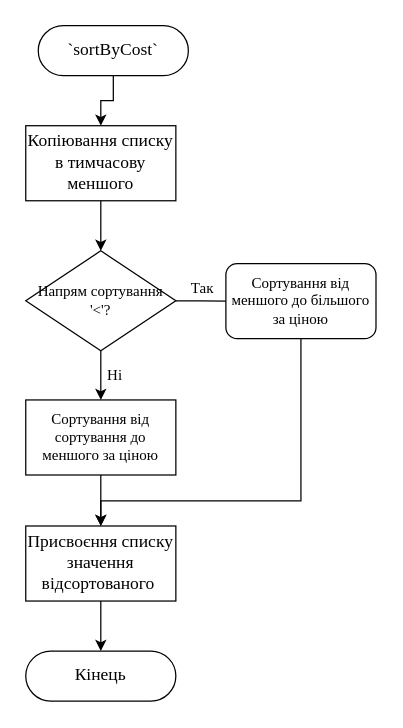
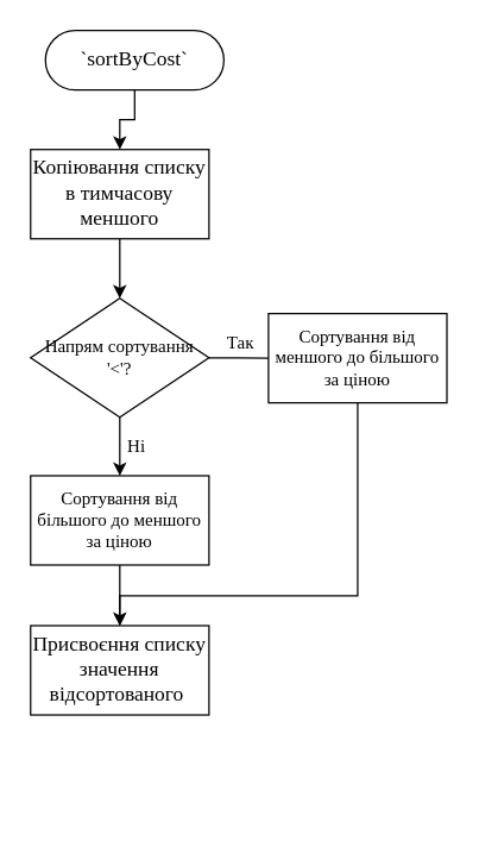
- <mxCell id="17" value="&lt;span style=&quot;font-size: 12px;&quot;&gt;Сортування від меншого до більшого за ціною&lt;/span&gt;" style="whiteSpace=wrap;html=1;labelBackgroundColor=none;fontFamily=Times New Roman;fontSize=12;rounded=1;" vertex="1" parent="1"><mxGeometry x="180" y="210.24" width="120" height="60" as="geometry" /></mxCell>
+ <mxCell id="17" value="&lt;span style=&quot;font-size: 12px;&quot;&gt;Сортування від меншого до більшого за ціною&lt;/span&gt;" style="rounded=0;whiteSpace=wrap;html=1;labelBackgroundColor=none;fontFamily=Times New Roman;fontSize=12;" vertex="1" parent="1"><mxGeometry x="180" y="210.24" width="120" height="60" as="geometry" /></mxCell>
- <mxCell id="15" value="&lt;span style=&quot;font-size: 12px;&quot;&gt;Сортування від сортування до меншого за ціною&lt;/span&gt;" style="rounded=0;whiteSpace=wrap;html=1;labelBackgroundColor=none;fontFamily=Times New Roman;fontSize=12;" vertex="1" parent="1"><mxGeometry x="20" y="319.24" width="120" height="60" as="geometry" /></mxCell>
+ <mxCell id="15" value="&lt;span style=&quot;font-size: 12px;&quot;&gt;Сортування від більшого до меншого за ціною&lt;/span&gt;" style="rounded=0;whiteSpace=wrap;html=1;labelBackgroundColor=none;fontFamily=Times New Roman;fontSize=12;" vertex="1" parent="1"><mxGeometry x="20" y="319.24" width="120" height="60" as="geometry" /></mxCell>
- <mxCell id="16" style="edgeStyle=orthogonalEdgeStyle;rounded=0;orthogonalLoop=1;jettySize=auto;html=1;entryX=0.5;entryY=0;entryDx=0;entryDy=0;labelBackgroundColor=none;" edge="1" parent="1" source="17" target="5"><mxGeometry relative="1" as="geometry"><Array as="points"><mxPoint x="240" y="400" /><mxPoint x="80" y="400" /></Array></mxGeometry></mxCell>
+ <mxCell id="16" style="edgeStyle=orthogonalEdgeStyle;rounded=0;orthogonalLoop=1;jettySize=auto;html=1;entryX=0.5;entryY=0;entryDx=0;entryDy=0;labelBackgroundColor=none;endArrow=open;" edge="1" parent="1" source="17" target="5"><mxGeometry relative="1" as="geometry"><Array as="points"><mxPoint x="240" y="400" /><mxPoint x="80" y="400" /></Array></mxGeometry></mxCell>
- <mxCell id="4" value="" style="edgeStyle=orthogonalEdgeStyle;rounded=0;orthogonalLoop=1;jettySize=auto;html=1;fontFamily=Times New Roman;fontSize=14;labelBackgroundColor=none;" edge="1" parent="1" source="5" target="13"><mxGeometry relative="1" as="geometry" /></mxCell>
- <mxCell id="13" value="Кінець" style="rounded=1;whiteSpace=wrap;html=1;labelBackgroundColor=none;fontFamily=Times New Roman;fontSize=14;arcSize=50;" vertex="1" parent="1"><mxGeometry x="20" y="520" width="120" height="40" as="geometry" /></mxCell>
